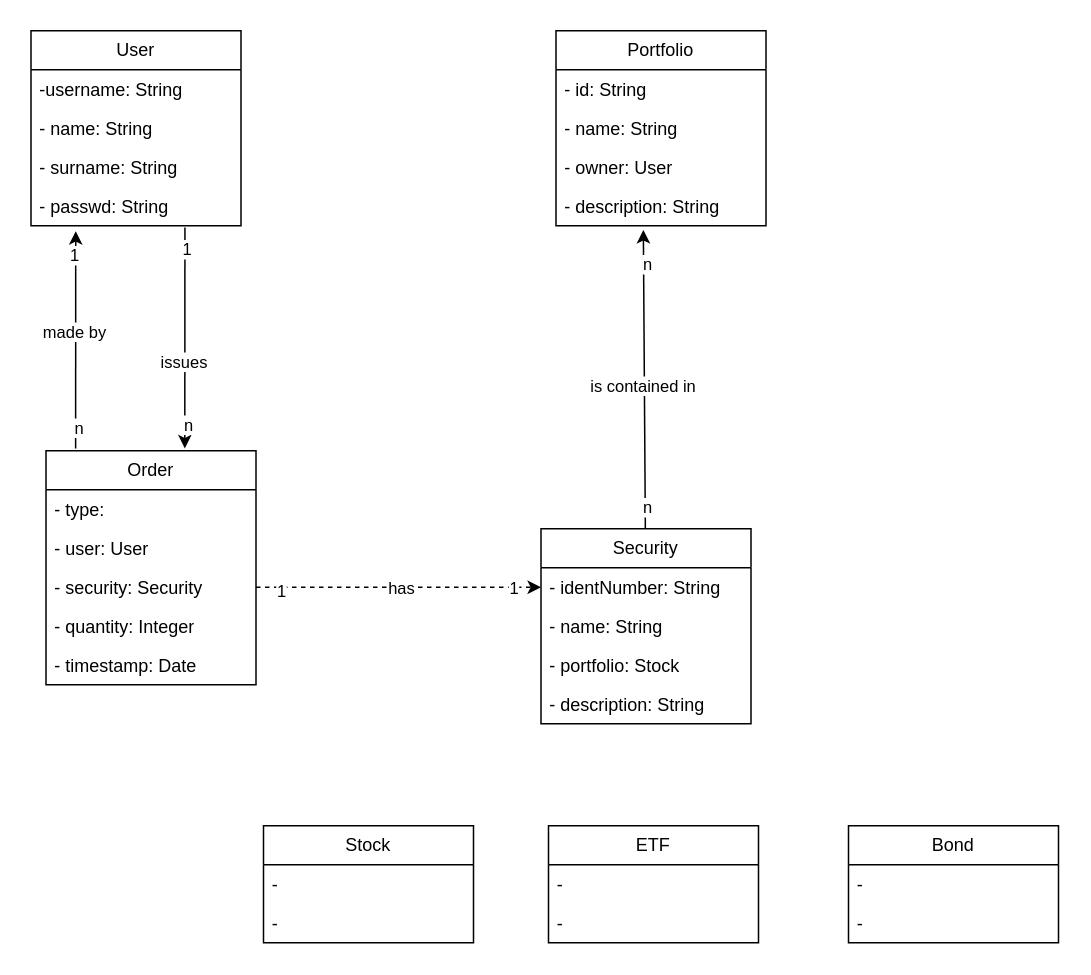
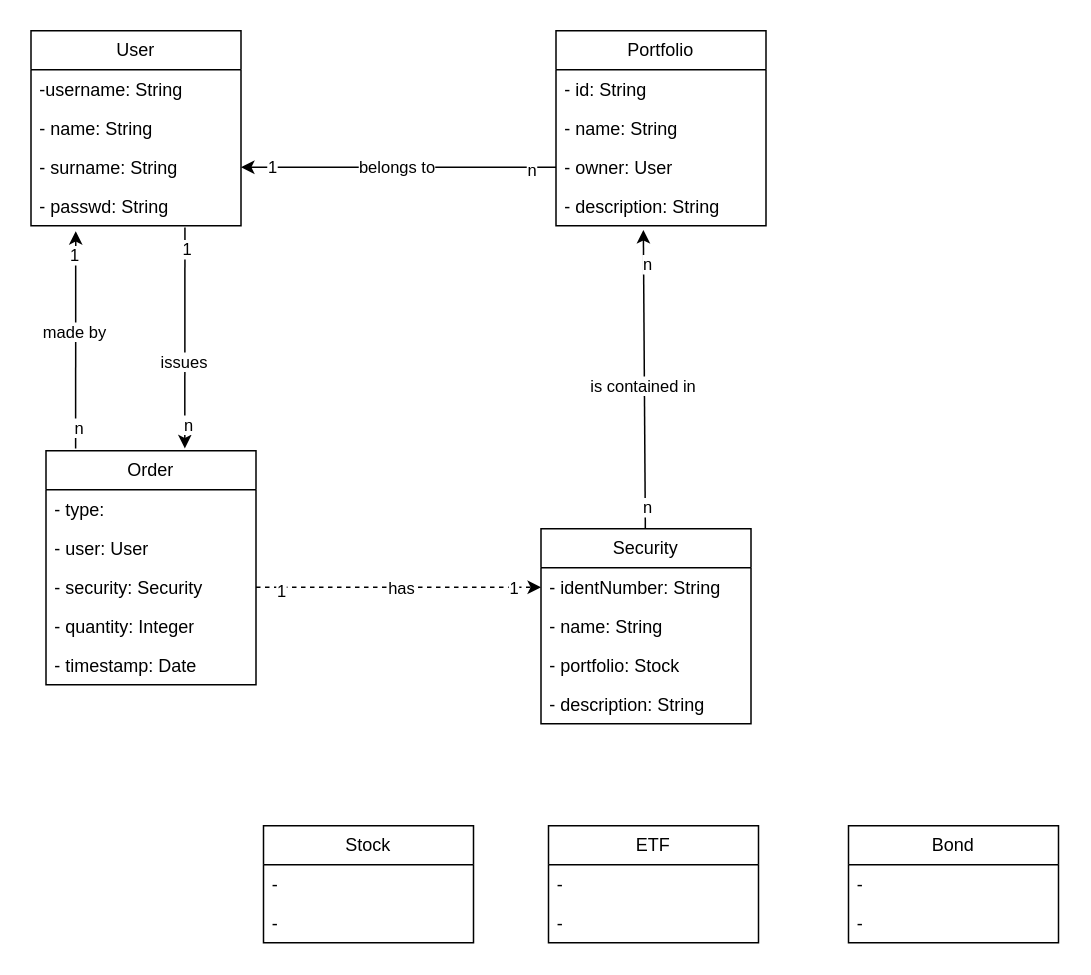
+ <mxCell id="32" style="edgeStyle=orthogonalEdgeStyle;rounded=0;orthogonalLoop=1;jettySize=auto;html=1;entryX=1;entryY=0.5;entryDx=0;entryDy=0;" edge="1" parent="1" source="10" target="5"><mxGeometry relative="1" as="geometry" /></mxCell>
+ <mxCell id="33" value="1" style="edgeLabel;html=1;align=center;verticalAlign=middle;resizable=0;points=[];" vertex="1" connectable="0" parent="32"><mxGeometry x="0.808" y="-1" relative="1" as="geometry"><mxPoint as="offset" /></mxGeometry></mxCell>
+ <mxCell id="34" value="n" style="edgeLabel;html=1;align=center;verticalAlign=middle;resizable=0;points=[];" vertex="1" connectable="0" parent="32"><mxGeometry x="-0.838" y="1" relative="1" as="geometry"><mxPoint as="offset" /></mxGeometry></mxCell>
+ <mxCell id="35" value="belongs to" style="edgeLabel;html=1;align=center;verticalAlign=middle;resizable=0;points=[];" vertex="1" connectable="0" parent="32"><mxGeometry x="0.023" y="-1" relative="1" as="geometry"><mxPoint as="offset" /></mxGeometry></mxCell>
